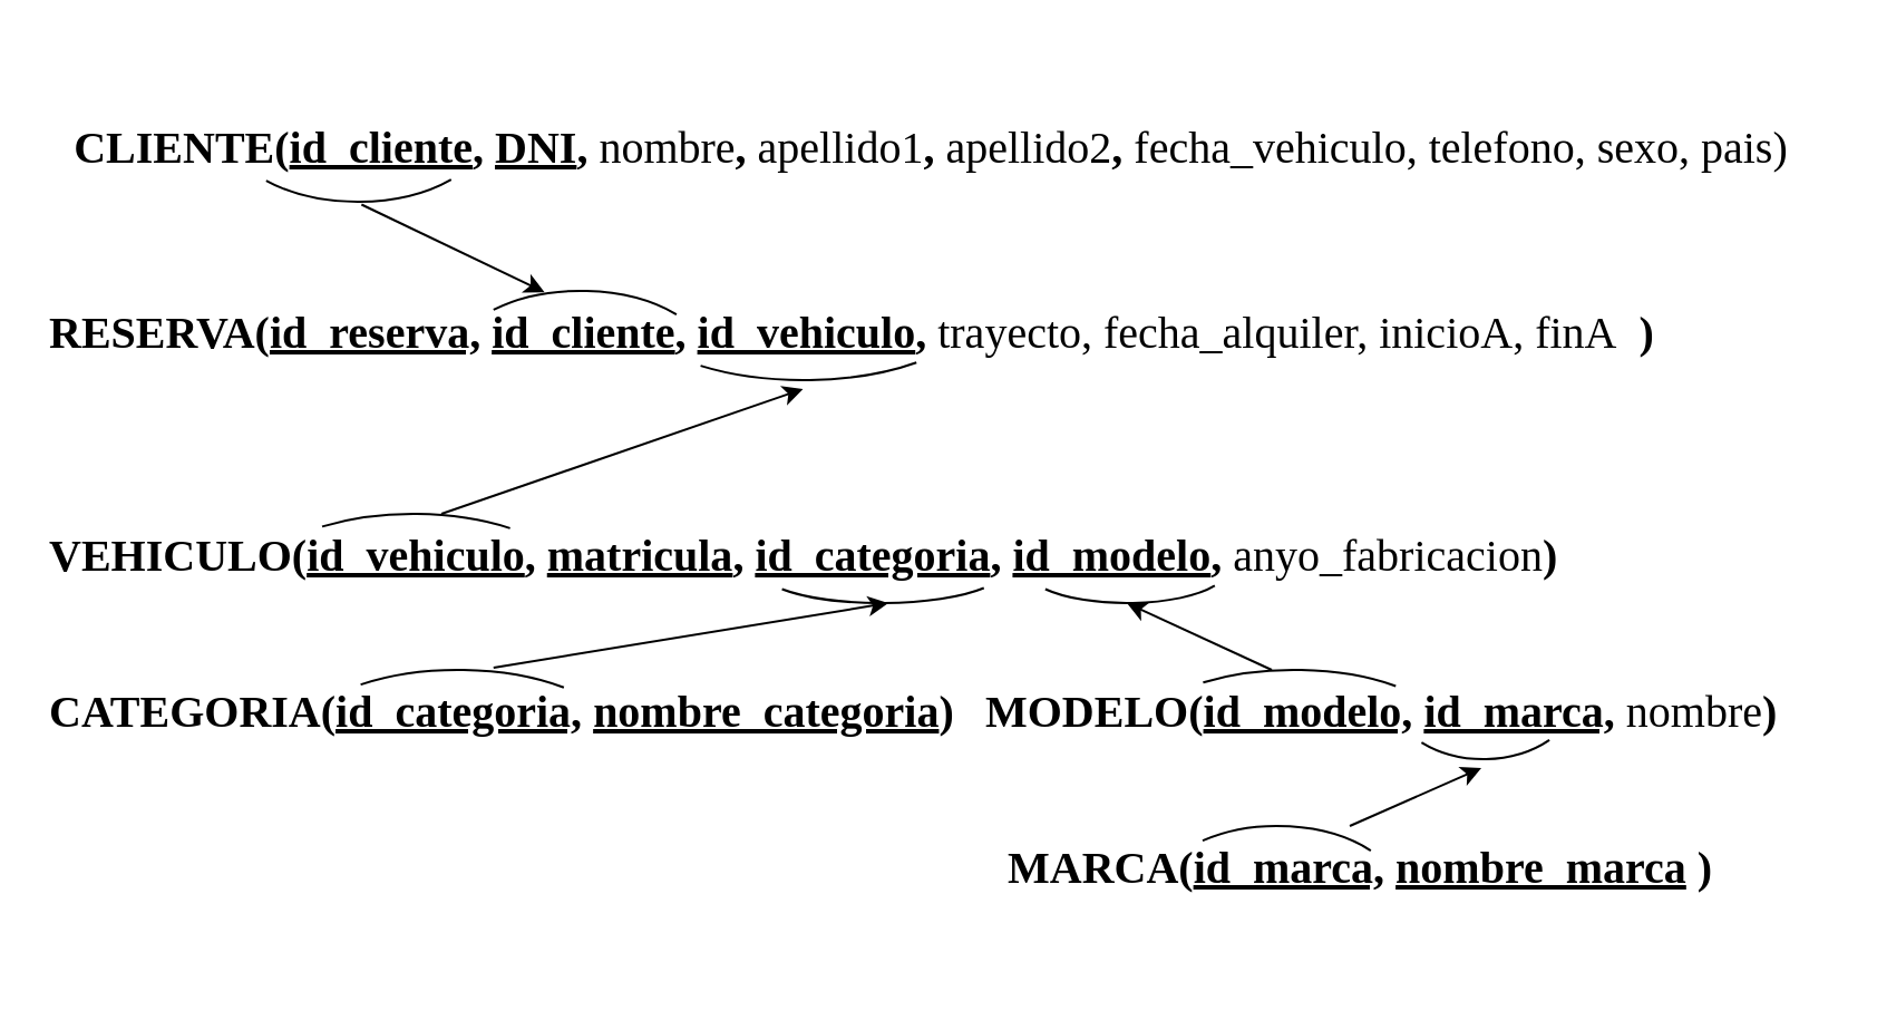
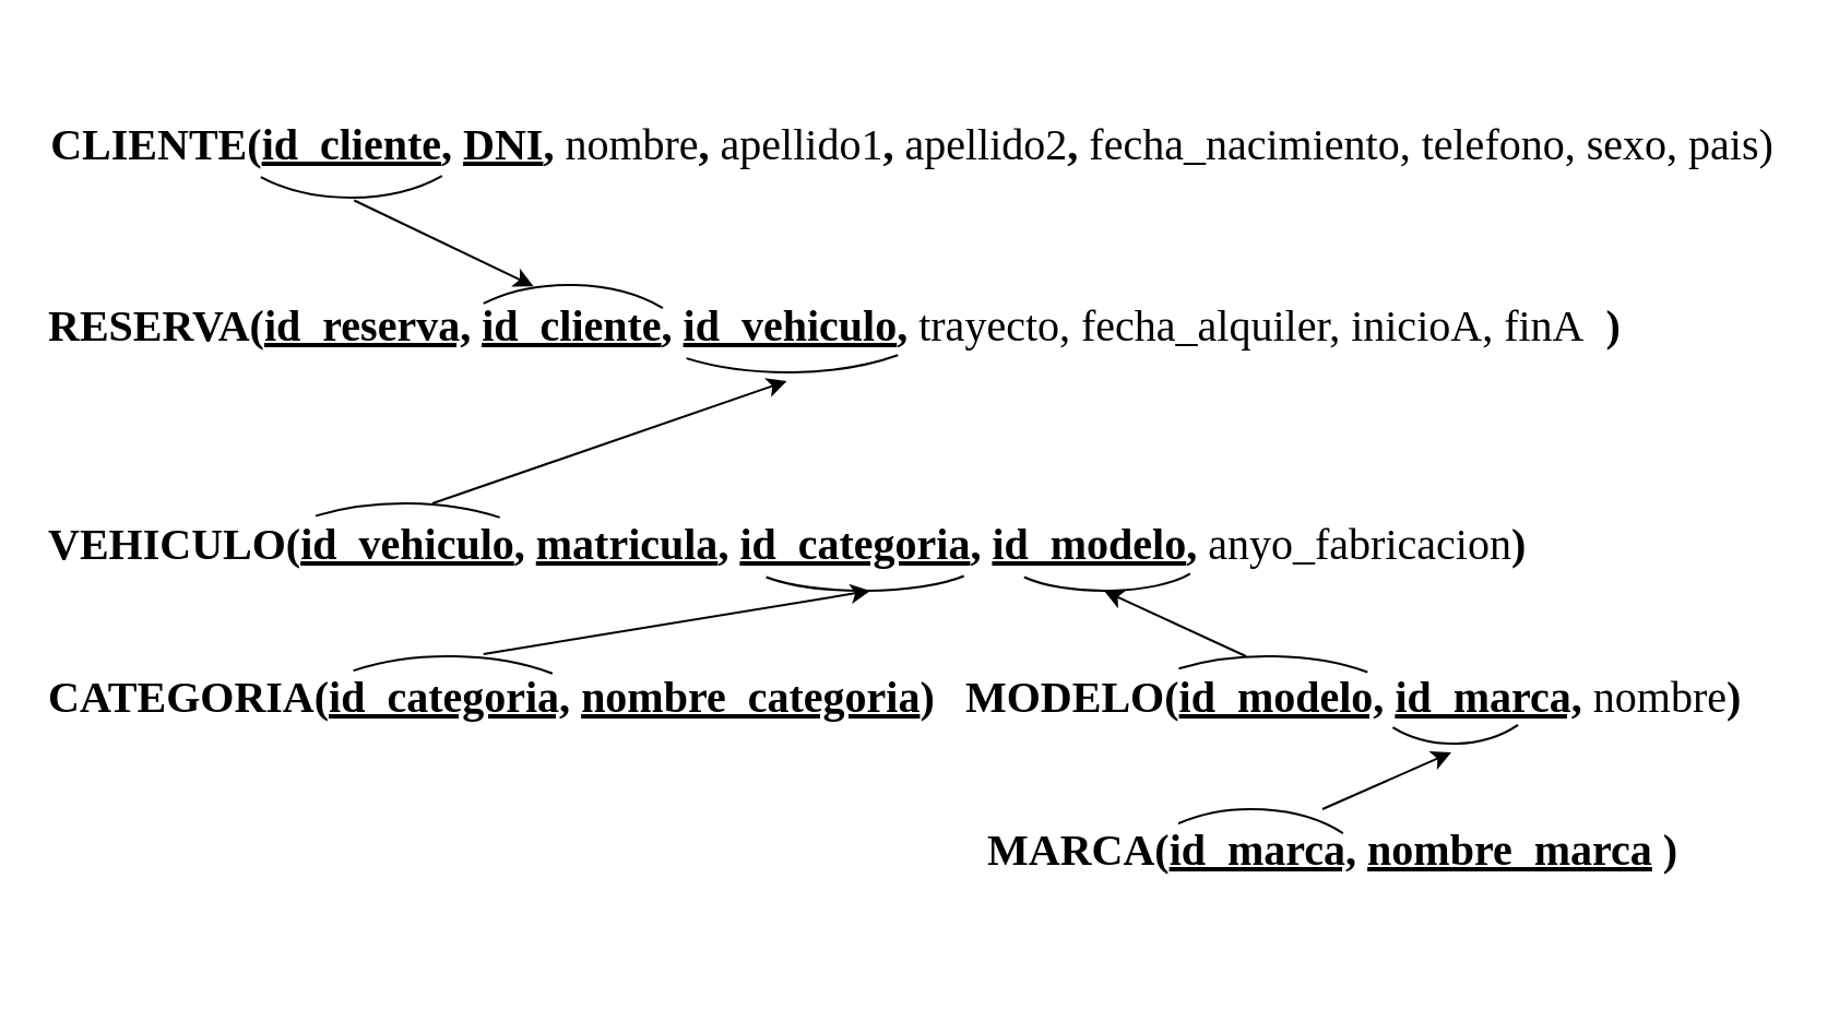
- <mxCell id="2" value="&lt;font style=&quot;font-size: 20px;&quot; face=&quot;Times New Roman&quot;&gt;&lt;b&gt;CLIENTE(&lt;/b&gt;&lt;u style=&quot;font-weight: bold;&quot;&gt;id_cliente&lt;/u&gt;&lt;b&gt;, &lt;u&gt;DNI&lt;/u&gt;,&amp;nbsp;&lt;/b&gt;nombre&lt;b&gt;, &lt;/b&gt;apellido1&lt;b&gt;, &lt;/b&gt;apellido2&lt;b&gt;,&amp;nbsp;&lt;/b&gt;fecha_vehiculo, telefono, sexo, pais)&amp;nbsp;&lt;/font&gt;" style="text;html=1;strokeColor=none;fillColor=none;align=center;verticalAlign=middle;whiteSpace=wrap;rounded=0;" parent="1" vertex="1"><mxGeometry x="20" y="50" width="800" height="30" as="geometry" /></mxCell>
+ <mxCell id="2" value="&lt;font style=&quot;font-size: 20px;&quot; face=&quot;Times New Roman&quot;&gt;&lt;b&gt;CLIENTE(&lt;/b&gt;&lt;u style=&quot;font-weight: bold;&quot;&gt;id_cliente&lt;/u&gt;&lt;b&gt;, &lt;u&gt;DNI&lt;/u&gt;,&amp;nbsp;&lt;/b&gt;nombre&lt;b&gt;, &lt;/b&gt;apellido1&lt;b&gt;, &lt;/b&gt;apellido2&lt;b&gt;,&amp;nbsp;&lt;/b&gt;fecha_nacimiento, telefono, sexo, pais)&amp;nbsp;&lt;/font&gt;" style="text;html=1;strokeColor=none;fillColor=none;align=center;verticalAlign=middle;whiteSpace=wrap;rounded=0;" parent="1" vertex="1"><mxGeometry x="20" y="50" width="800" height="30" as="geometry" /></mxCell>
